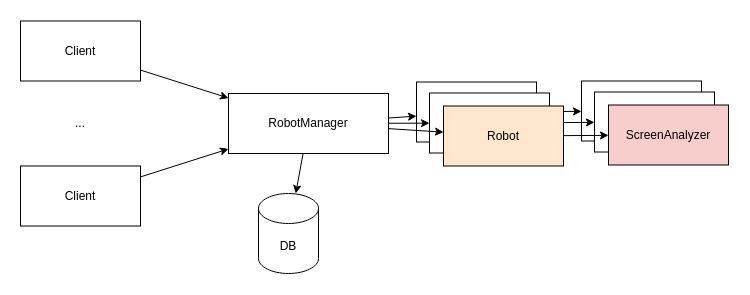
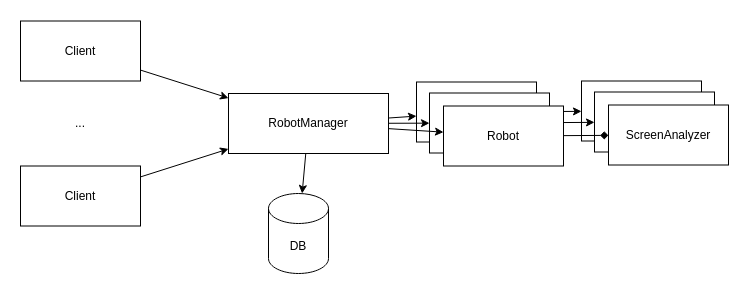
- <mxCell id="16" value="" style="endArrow=classic;html=1;rounded=0;" parent="1" source="13" target="15" edge="1"><mxGeometry width="50" height="50" relative="1" as="geometry"><mxPoint x="403" y="233.5" as="sourcePoint" /><mxPoint x="453" y="183.5" as="targetPoint" /></mxGeometry></mxCell>
+ <mxCell id="16" value="" style="endArrow=diamond;html=1;rounded=0;" parent="1" source="13" target="15" edge="1"><mxGeometry width="50" height="50" relative="1" as="geometry"><mxPoint x="403" y="233.5" as="sourcePoint" /><mxPoint x="453" y="183.5" as="targetPoint" /></mxGeometry></mxCell>
- <mxCell id="15" value="ScreenAnalyzer" style="rounded=0;whiteSpace=wrap;html=1;fillColor=#f8cecc;" parent="1" vertex="1"><mxGeometry x="608" y="104.5" width="120" height="60" as="geometry" /></mxCell>
+ <mxCell id="15" value="ScreenAnalyzer" style="rounded=0;whiteSpace=wrap;html=1;" parent="1" vertex="1"><mxGeometry x="608" y="104.5" width="120" height="60" as="geometry" /></mxCell>
- <mxCell id="13" value="Robot" style="rounded=0;whiteSpace=wrap;html=1;fillColor=#ffe6cc;" parent="1" vertex="1"><mxGeometry x="443" y="105.5" width="120" height="60" as="geometry" /></mxCell>
+ <mxCell id="13" value="Robot" style="rounded=0;whiteSpace=wrap;html=1;" parent="1" vertex="1"><mxGeometry x="443" y="105.5" width="120" height="60" as="geometry" /></mxCell>
- <mxCell id="9" value="DB" style="shape=cylinder3;whiteSpace=wrap;html=1;boundedLbl=1;backgroundOutline=1;size=15;" parent="1" vertex="1"><mxGeometry x="258" y="193" width="60" height="80" as="geometry" /></mxCell>
+ <mxCell id="9" value="DB" style="shape=cylinder3;whiteSpace=wrap;html=1;boundedLbl=1;backgroundOutline=1;size=15;" parent="1" vertex="1"><mxGeometry x="268" y="193" width="60" height="80" as="geometry" /></mxCell>
